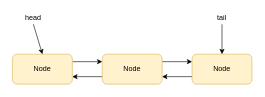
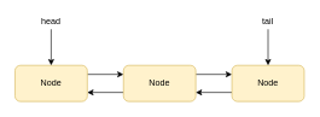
- <mxCell id="10" value="head" style="text;html=1;strokeColor=none;fillColor=none;align=center;verticalAlign=middle;whiteSpace=wrap;rounded=0;" vertex="1" parent="1"><mxGeometry x="35" y="20" width="40" height="20" as="geometry" /></mxCell>
+ <mxCell id="10" value="head" style="text;html=1;strokeColor=none;fillColor=none;align=center;verticalAlign=middle;whiteSpace=wrap;rounded=0;" vertex="1" parent="1"><mxGeometry x="50" y="20" width="40" height="20" as="geometry" /></mxCell>
